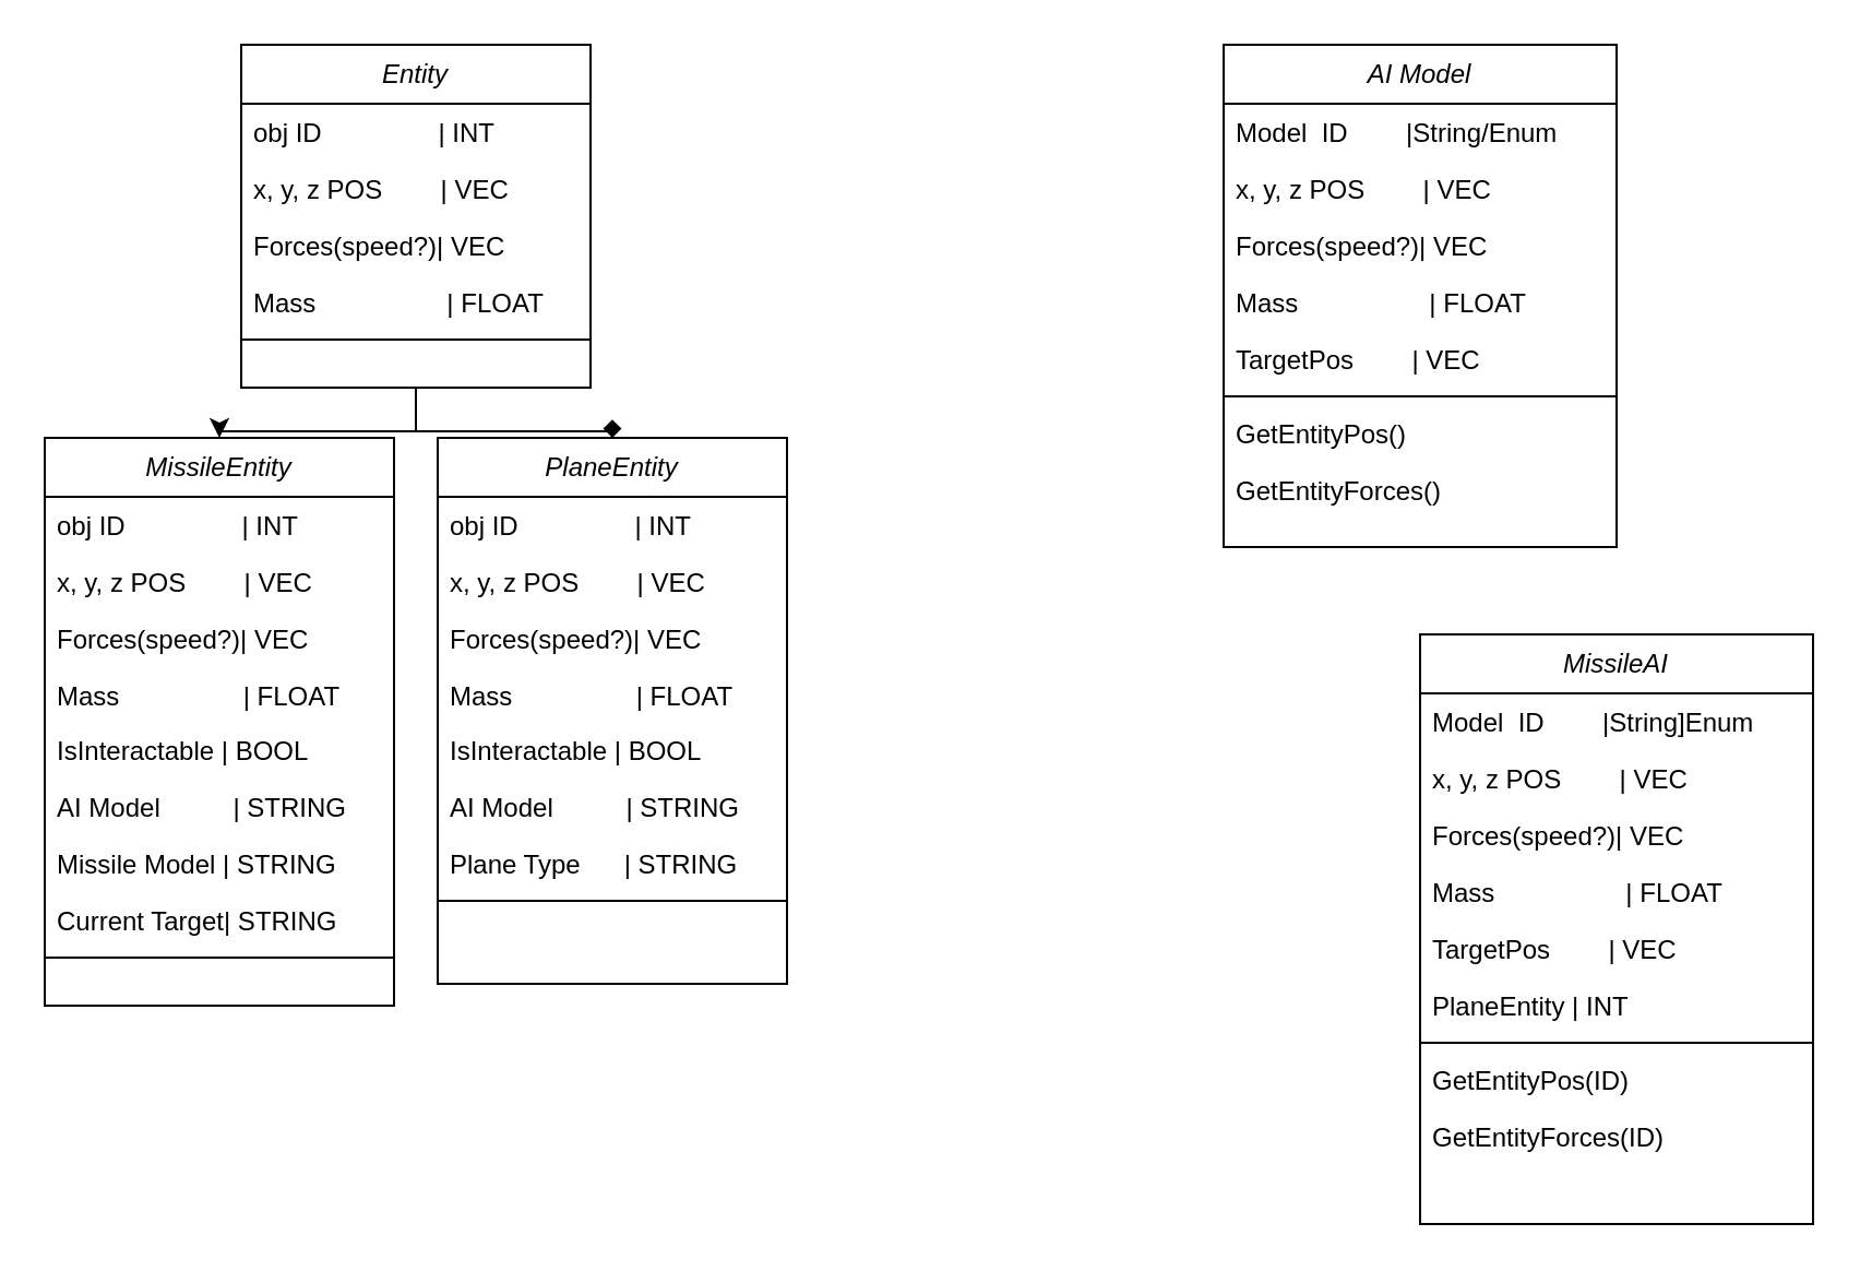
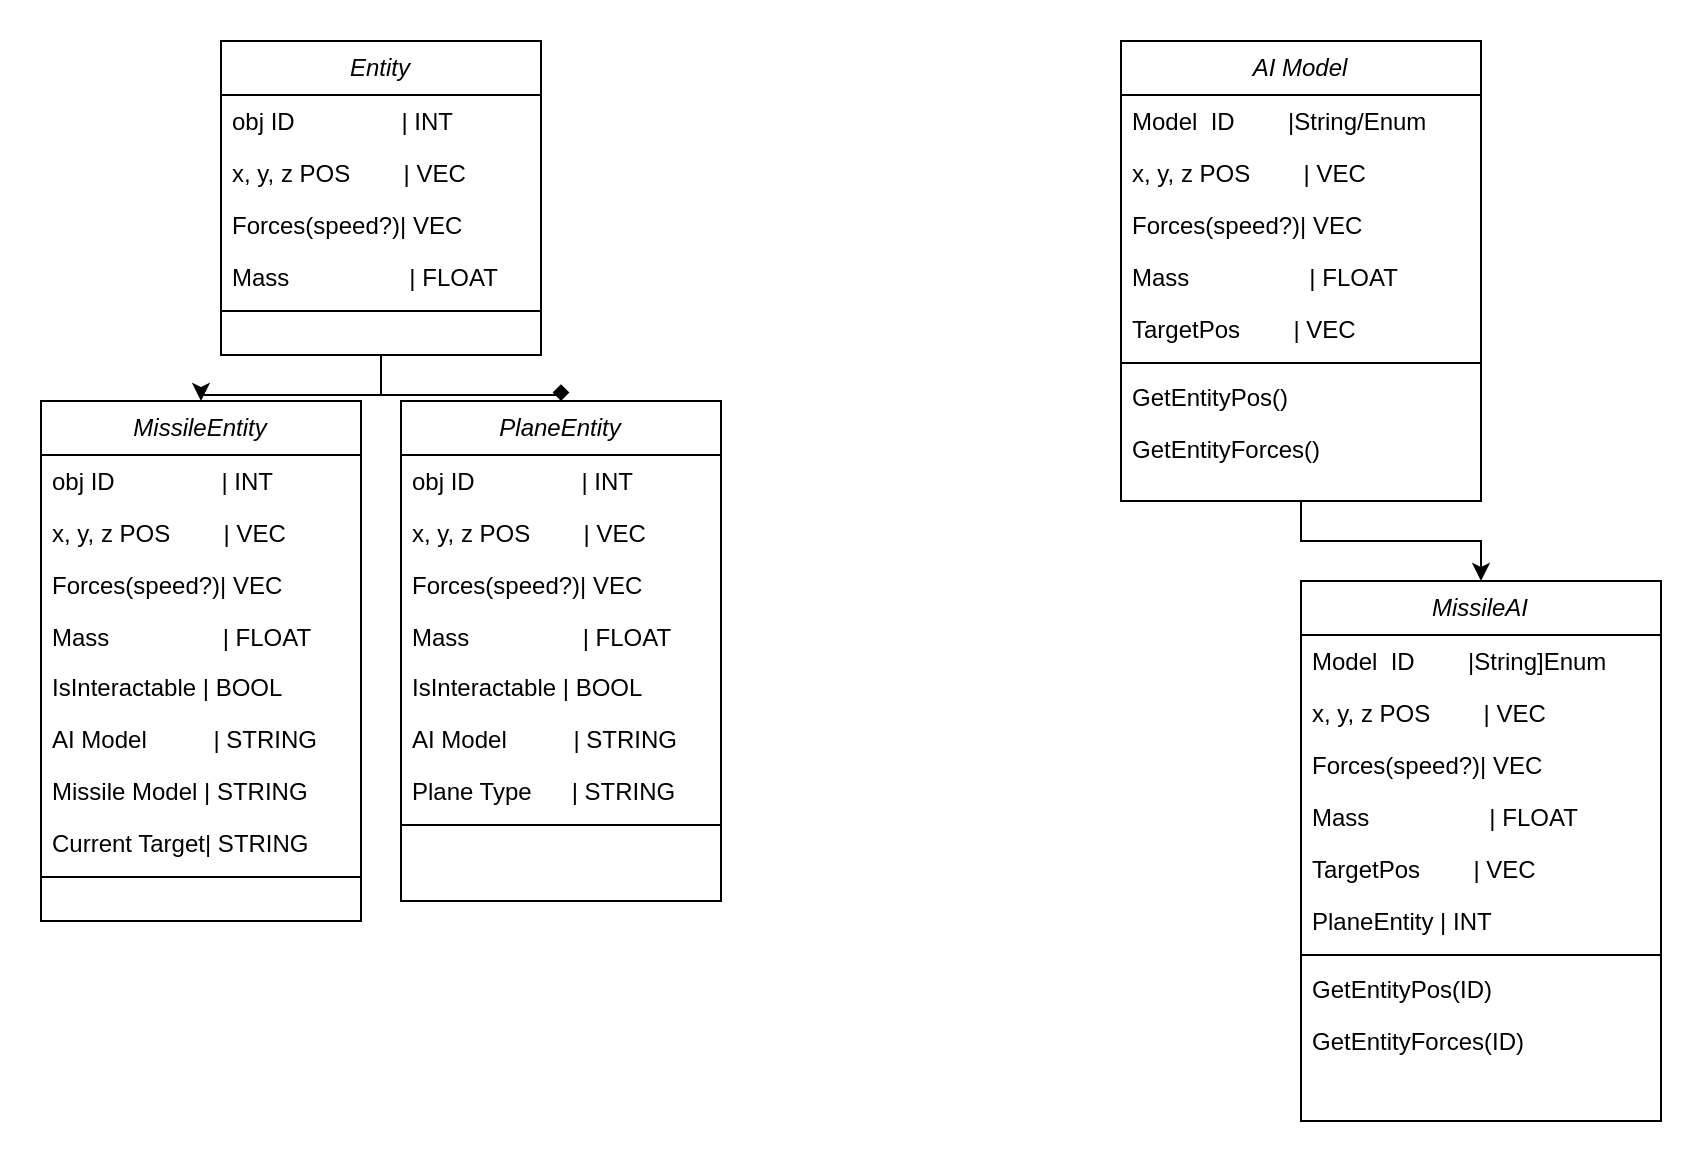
+ <mxCell id="48" style="edgeStyle=orthogonalEdgeStyle;rounded=0;orthogonalLoop=1;jettySize=auto;html=1;entryX=0.5;entryY=0;entryDx=0;entryDy=0;" parent="1" source="29" target="38" edge="1"><mxGeometry relative="1" as="geometry" /></mxCell>
